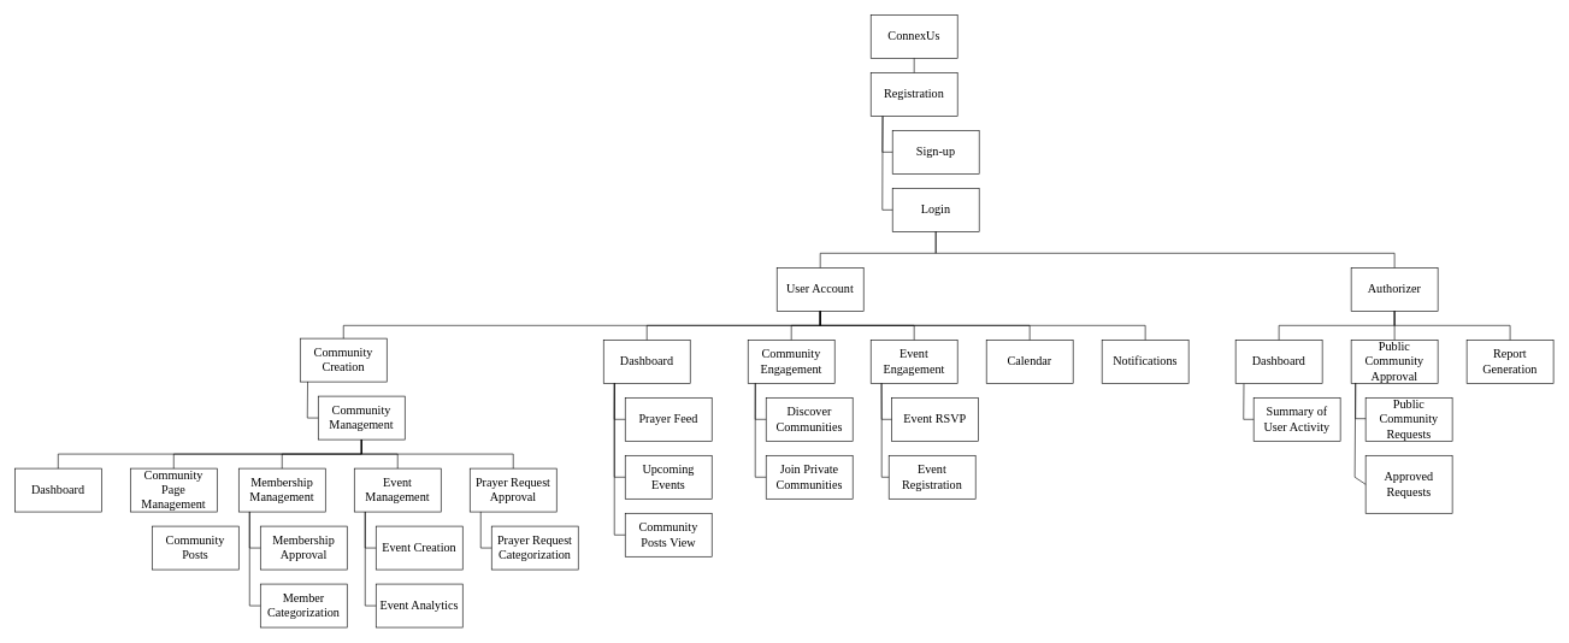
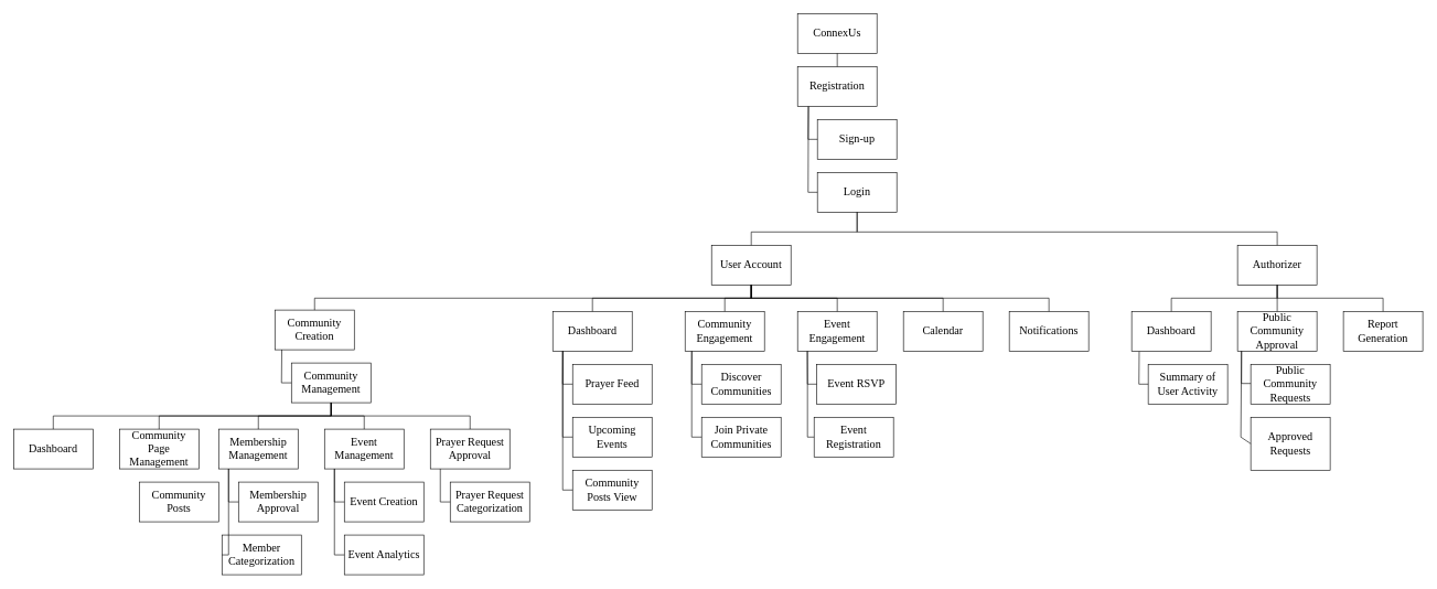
- <mxCell id="16" value="Member Categorization" style="rounded=0;whiteSpace=wrap;html=1;fontFamily=Times New Roman;fontSize=17;" parent="1" vertex="1"><mxGeometry x="360" y="808" width="120" height="60" as="geometry" /></mxCell>
+ <mxCell id="16" value="Member Categorization" style="rounded=0;whiteSpace=wrap;html=1;fontFamily=Times New Roman;fontSize=17;" parent="1" vertex="1"><mxGeometry x="335" y="808" width="120" height="60" as="geometry" /></mxCell>
